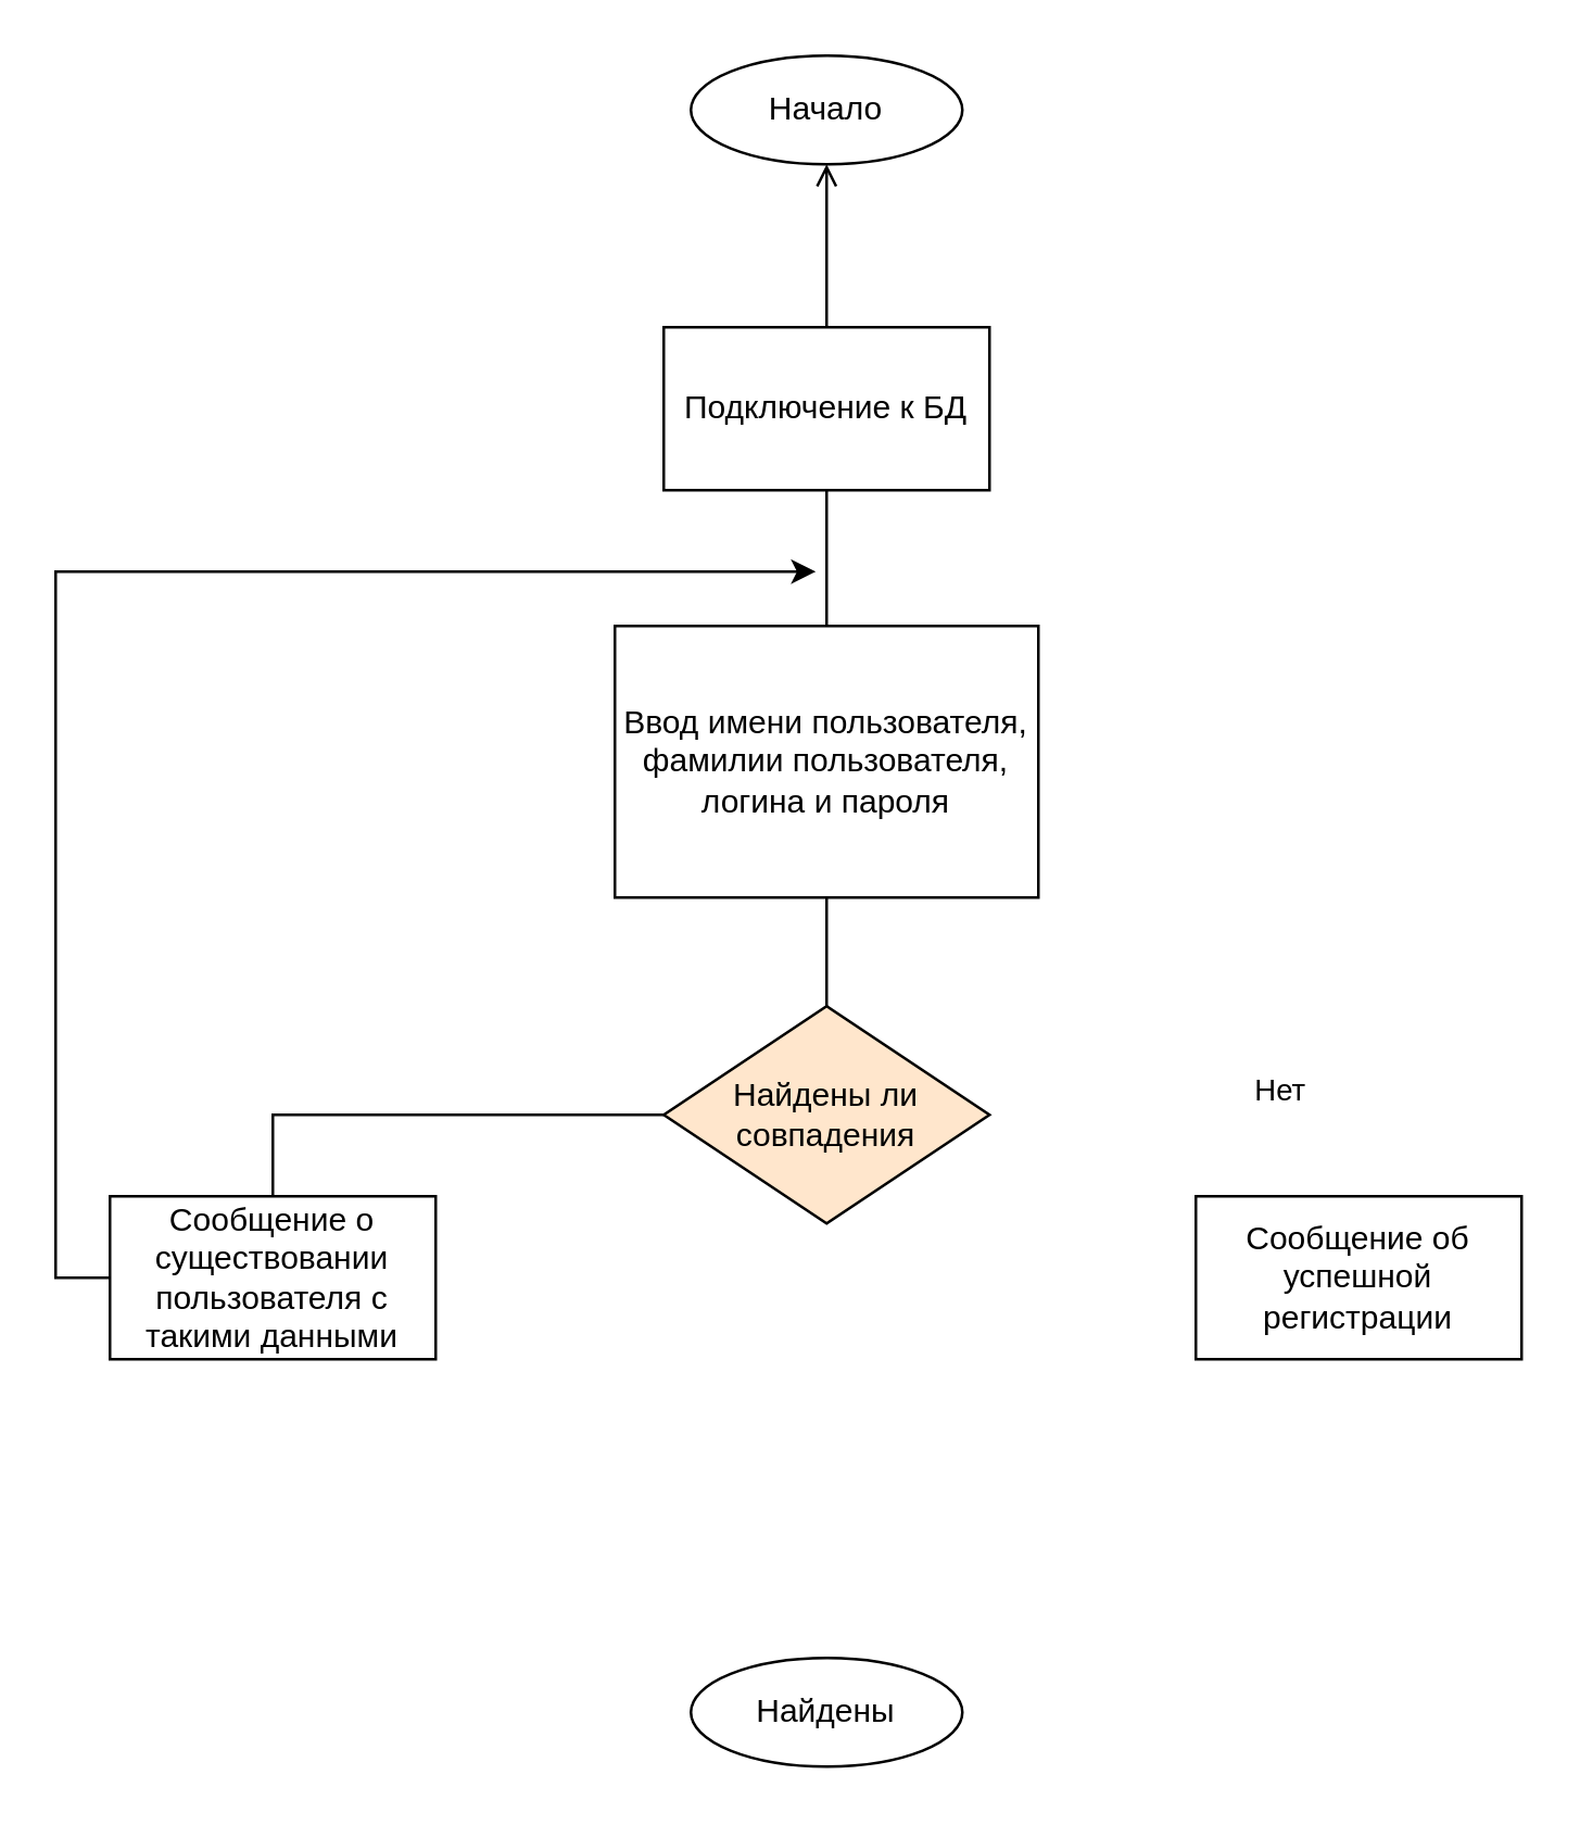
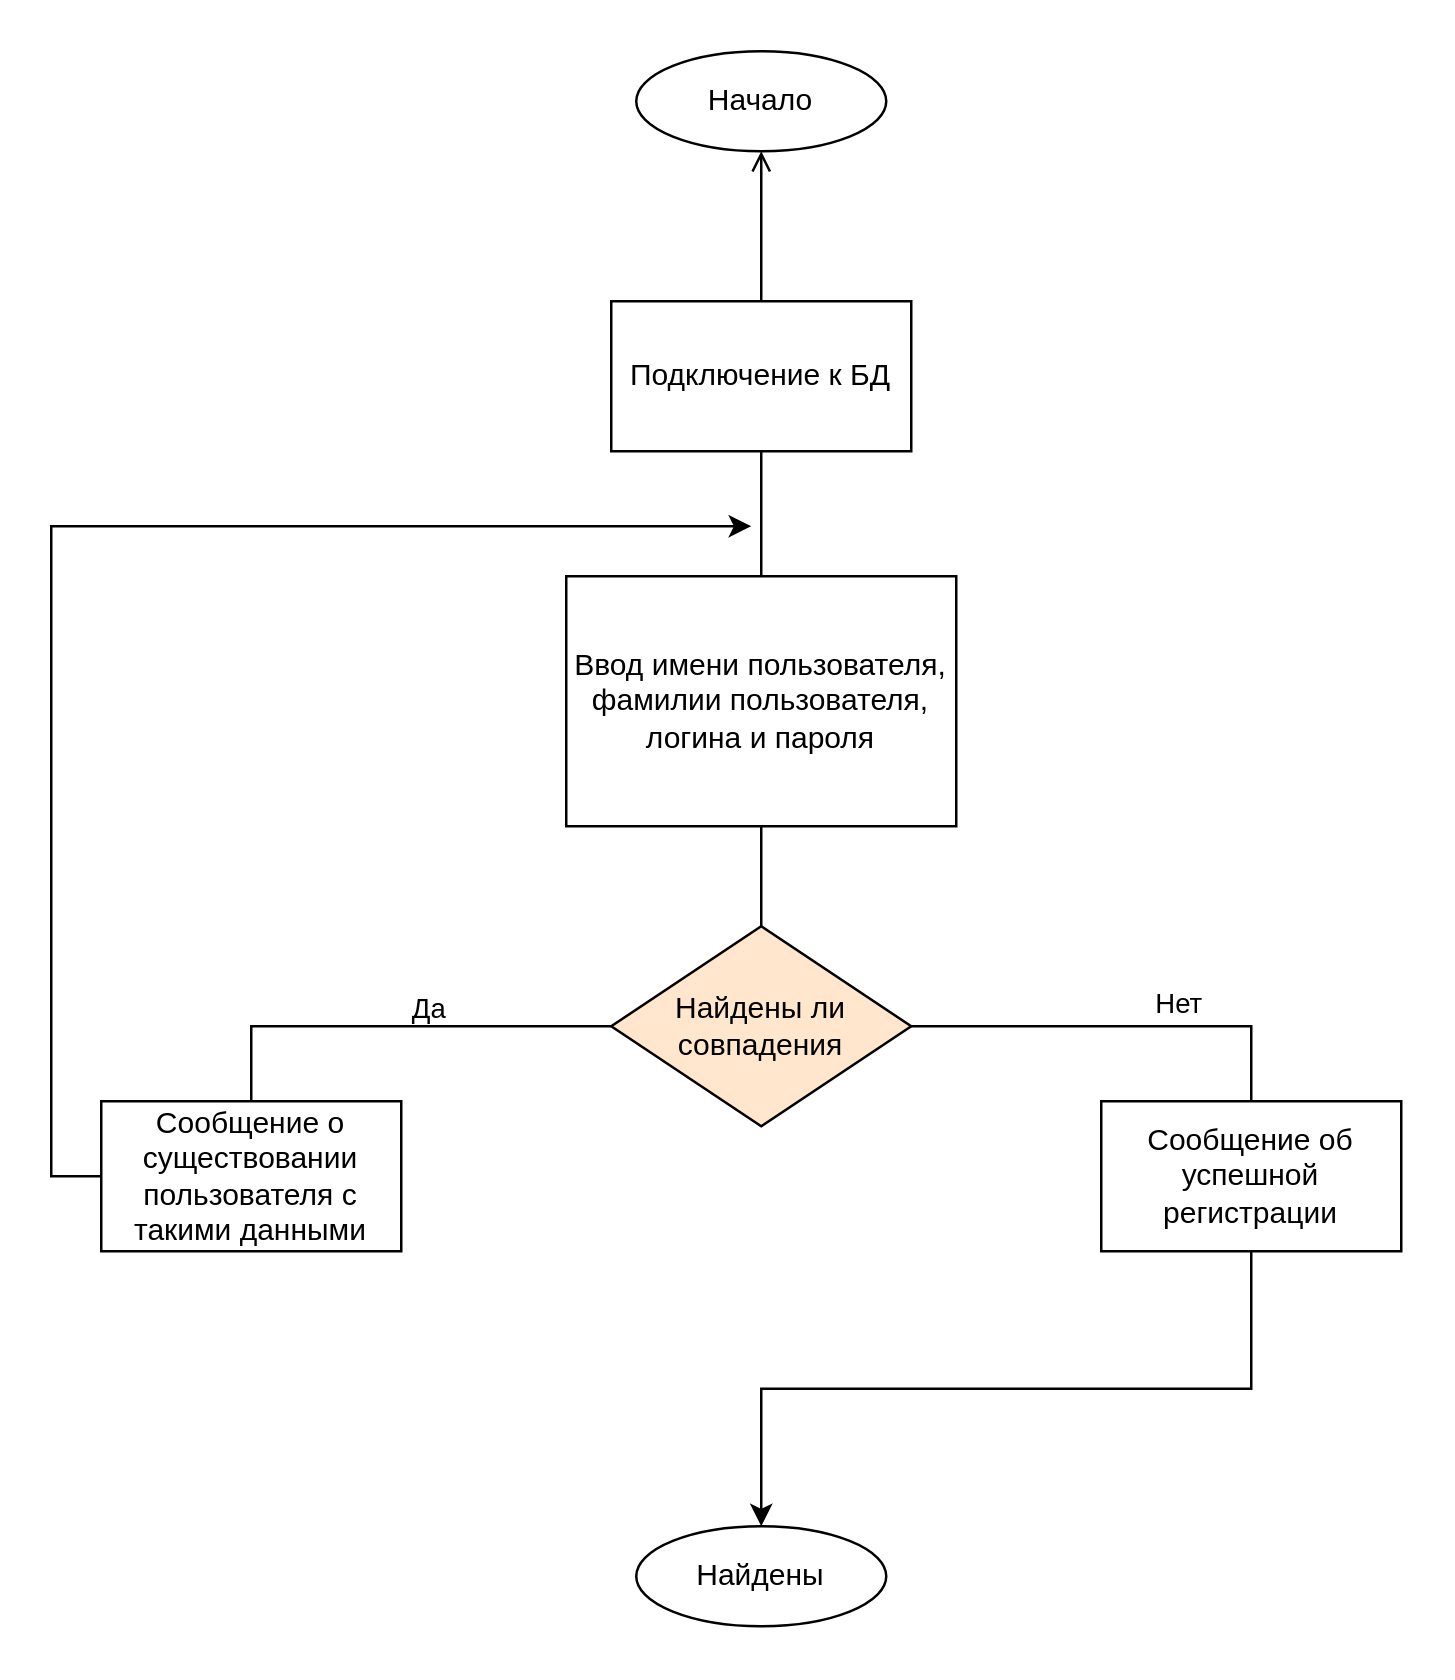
+ <mxCell id="12" style="edgeStyle=orthogonalEdgeStyle;rounded=0;orthogonalLoop=1;jettySize=auto;html=1;exitX=1;exitY=0.5;exitDx=0;exitDy=0;entryX=0.5;entryY=0;entryDx=0;entryDy=0;endArrow=none;endFill=0;" edge="1" parent="1" source="14" target="7"><mxGeometry relative="1" as="geometry" /></mxCell>
+ <mxCell id="13" value="Да" style="edgeLabel;html=1;align=center;verticalAlign=middle;resizable=0;points=[];" vertex="1" connectable="0" parent="12"><mxGeometry x="0.169" y="8" relative="1" as="geometry"><mxPoint x="-291" as="offset" /></mxGeometry></mxCell>
+ <mxCell id="6" style="edgeStyle=orthogonalEdgeStyle;rounded=0;orthogonalLoop=1;jettySize=auto;html=1;exitX=0.5;exitY=1;exitDx=0;exitDy=0;entryX=0.5;entryY=0;entryDx=0;entryDy=0;endArrow=classic;endFill=1;" edge="1" parent="1" source="7" target="3"><mxGeometry relative="1" as="geometry" /></mxCell>
